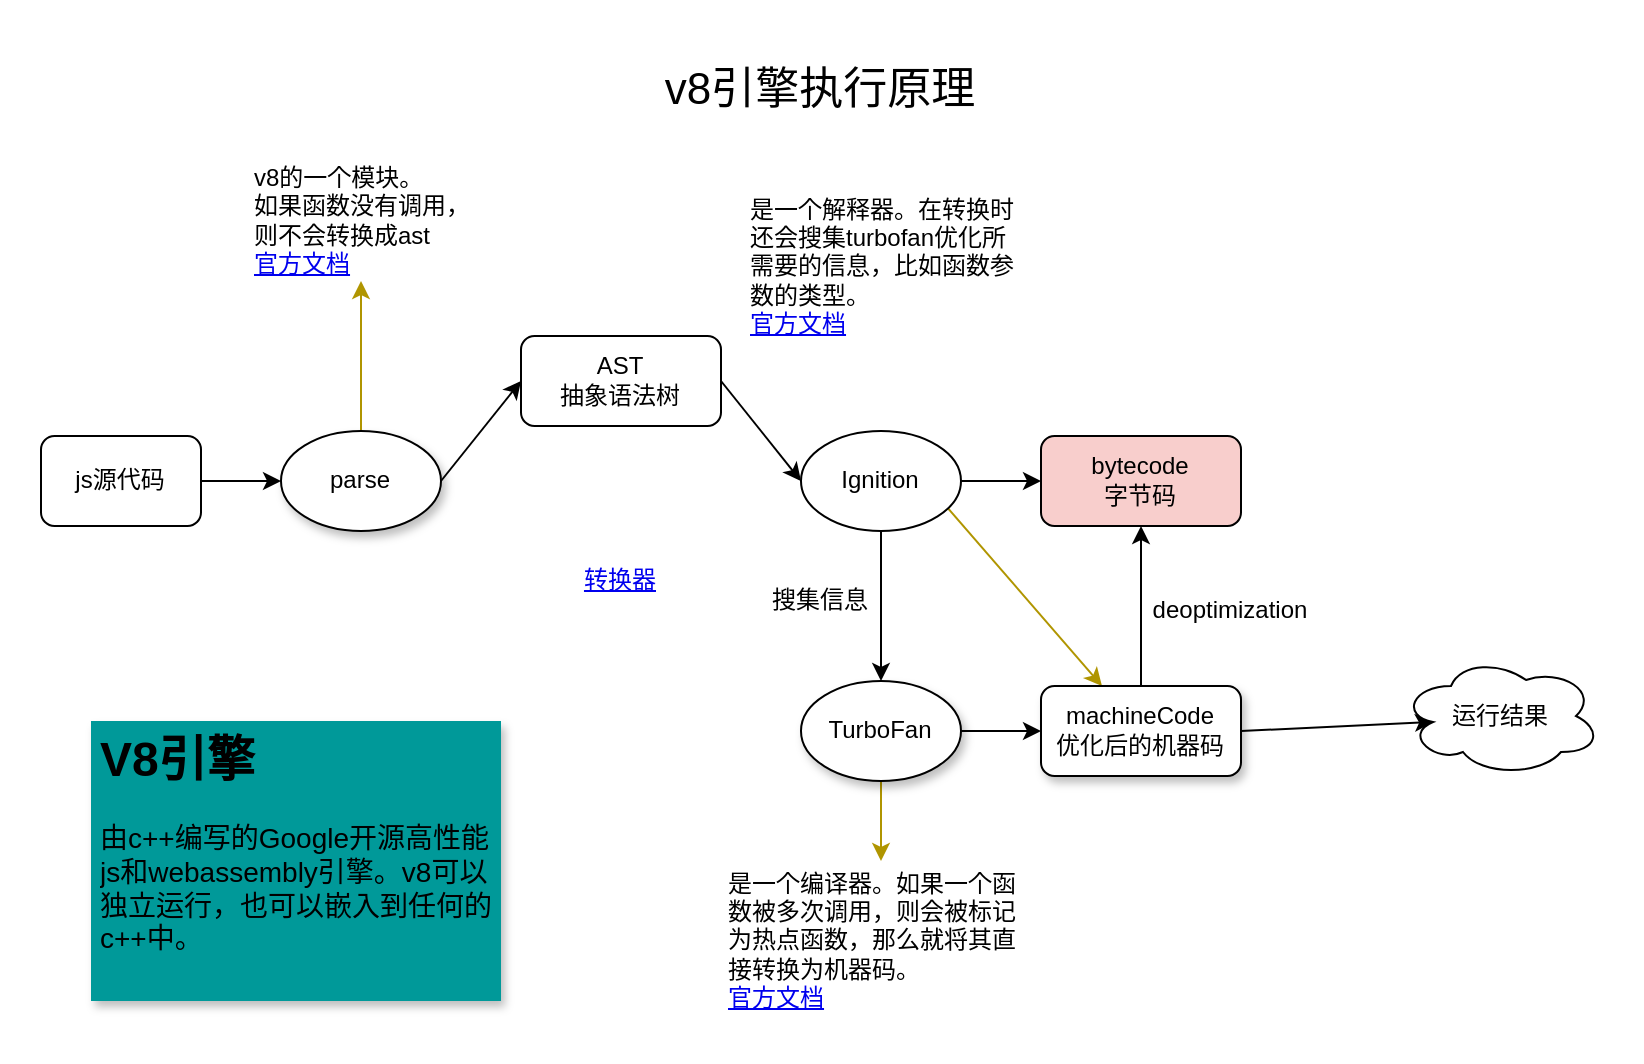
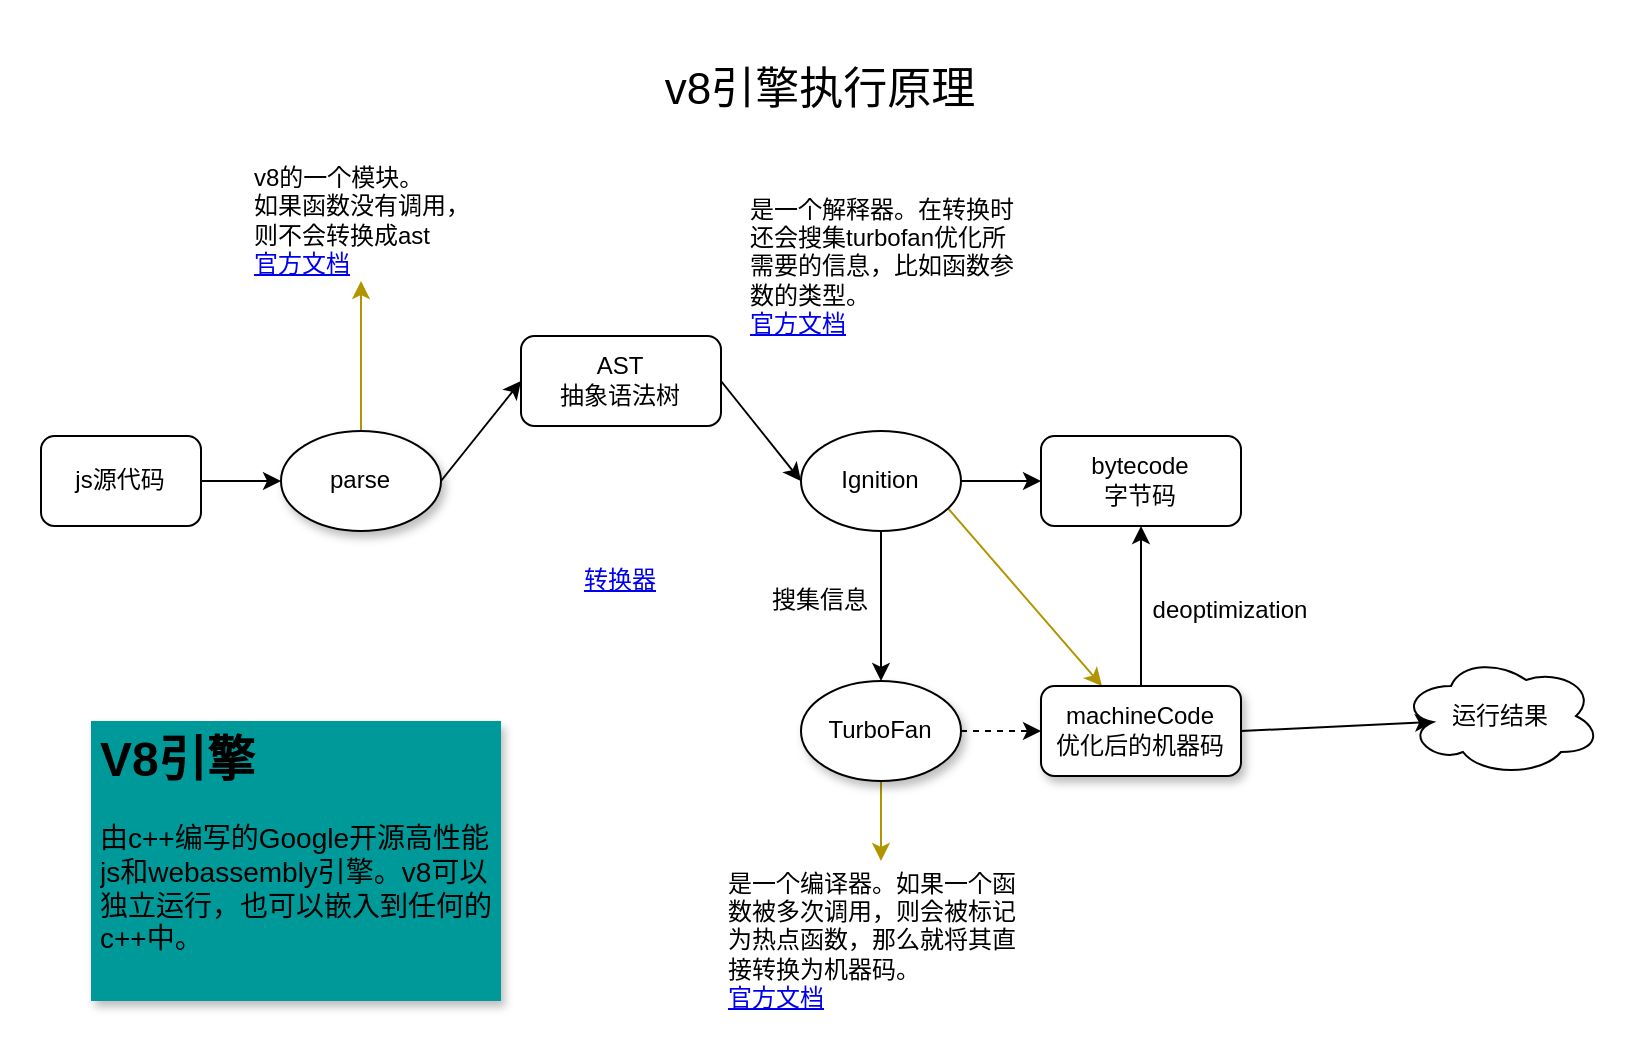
- <mxCell id="13" value="bytecode&lt;br&gt;字节码" style="rounded=1;whiteSpace=wrap;html=1;fillColor=#f8cecc;" vertex="1" parent="1"><mxGeometry x="520" y="217.5" width="100" height="45" as="geometry" /></mxCell>
+ <mxCell id="13" value="bytecode&lt;br&gt;字节码" style="rounded=1;whiteSpace=wrap;html=1;" vertex="1" parent="1"><mxGeometry x="520" y="217.5" width="100" height="45" as="geometry" /></mxCell>
- <mxCell id="17" style="edgeStyle=none;html=1;exitX=1;exitY=0.5;exitDx=0;exitDy=0;entryX=0;entryY=0.5;entryDx=0;entryDy=0;" edge="1" parent="1" source="19" target="22"><mxGeometry relative="1" as="geometry" /></mxCell>
+ <mxCell id="17" style="edgeStyle=none;html=1;exitX=1;exitY=0.5;exitDx=0;exitDy=0;entryX=0;entryY=0.5;entryDx=0;entryDy=0;dashed=1;" edge="1" parent="1" source="19" target="22"><mxGeometry relative="1" as="geometry" /></mxCell>
